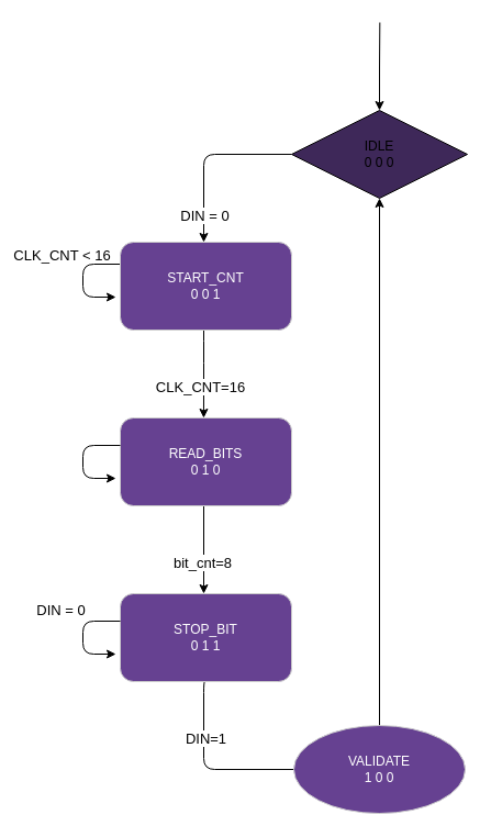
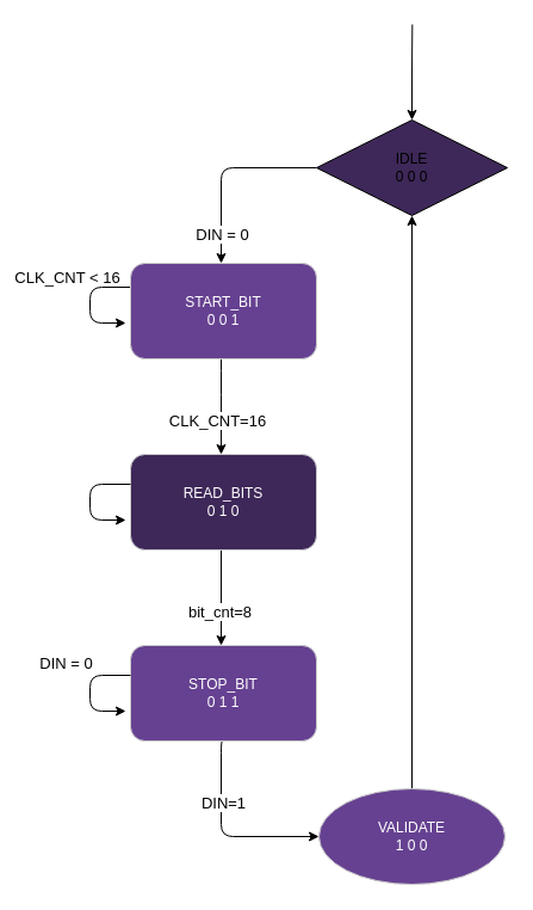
- <mxCell id="10" value="START_CNT&lt;br&gt;0 0 1" style="rounded=1;whiteSpace=wrap;html=1;fillColor=#664191;fontColor=#ffffff;strokeColor=#CCCCCC;" vertex="1" parent="1"><mxGeometry x="109" y="220" width="156" height="80" as="geometry" /></mxCell>
+ <mxCell id="10" value="START_BIT&lt;br&gt;0 0 1" style="rounded=1;whiteSpace=wrap;html=1;fillColor=#664191;fontColor=#ffffff;strokeColor=#CCCCCC;" vertex="1" parent="1"><mxGeometry x="109" y="220" width="156" height="80" as="geometry" /></mxCell>
- <mxCell id="13" value="READ_BITS&lt;br&gt;0 1 0" style="rounded=1;whiteSpace=wrap;html=1;fillColor=#664191;fontColor=#ffffff;strokeColor=#CCCCCC;" vertex="1" parent="1"><mxGeometry x="109" y="380" width="156" height="80" as="geometry" /></mxCell>
+ <mxCell id="13" value="READ_BITS&lt;br&gt;0 1 0" style="rounded=1;whiteSpace=wrap;html=1;fillColor=#3e2859;fontColor=#ffffff;strokeColor=#CCCCCC;" vertex="1" parent="1"><mxGeometry x="109" y="380" width="156" height="80" as="geometry" /></mxCell>
- <mxCell id="14" style="edgeStyle=orthogonalEdgeStyle;html=1;entryX=0;entryY=0.5;entryDx=0;entryDy=0;fontSize=13;startArrow=none;startFill=0;endArrow=none;endFill=1;exitX=0.5;exitY=1;exitDx=0;exitDy=0;" edge="1" parent="1" source="16" target="18"><mxGeometry relative="1" as="geometry"><Array as="points"><mxPoint x="185" y="620" /><mxPoint x="185" y="700" /></Array></mxGeometry></mxCell>
+ <mxCell id="14" style="edgeStyle=orthogonalEdgeStyle;html=1;entryX=0;entryY=0.5;entryDx=0;entryDy=0;fontSize=13;startArrow=none;startFill=0;endArrow=classic;endFill=1;exitX=0.5;exitY=1;exitDx=0;exitDy=0;" edge="1" parent="1" source="16" target="18"><mxGeometry relative="1" as="geometry"><Array as="points"><mxPoint x="185" y="620" /><mxPoint x="185" y="700" /></Array></mxGeometry></mxCell>
